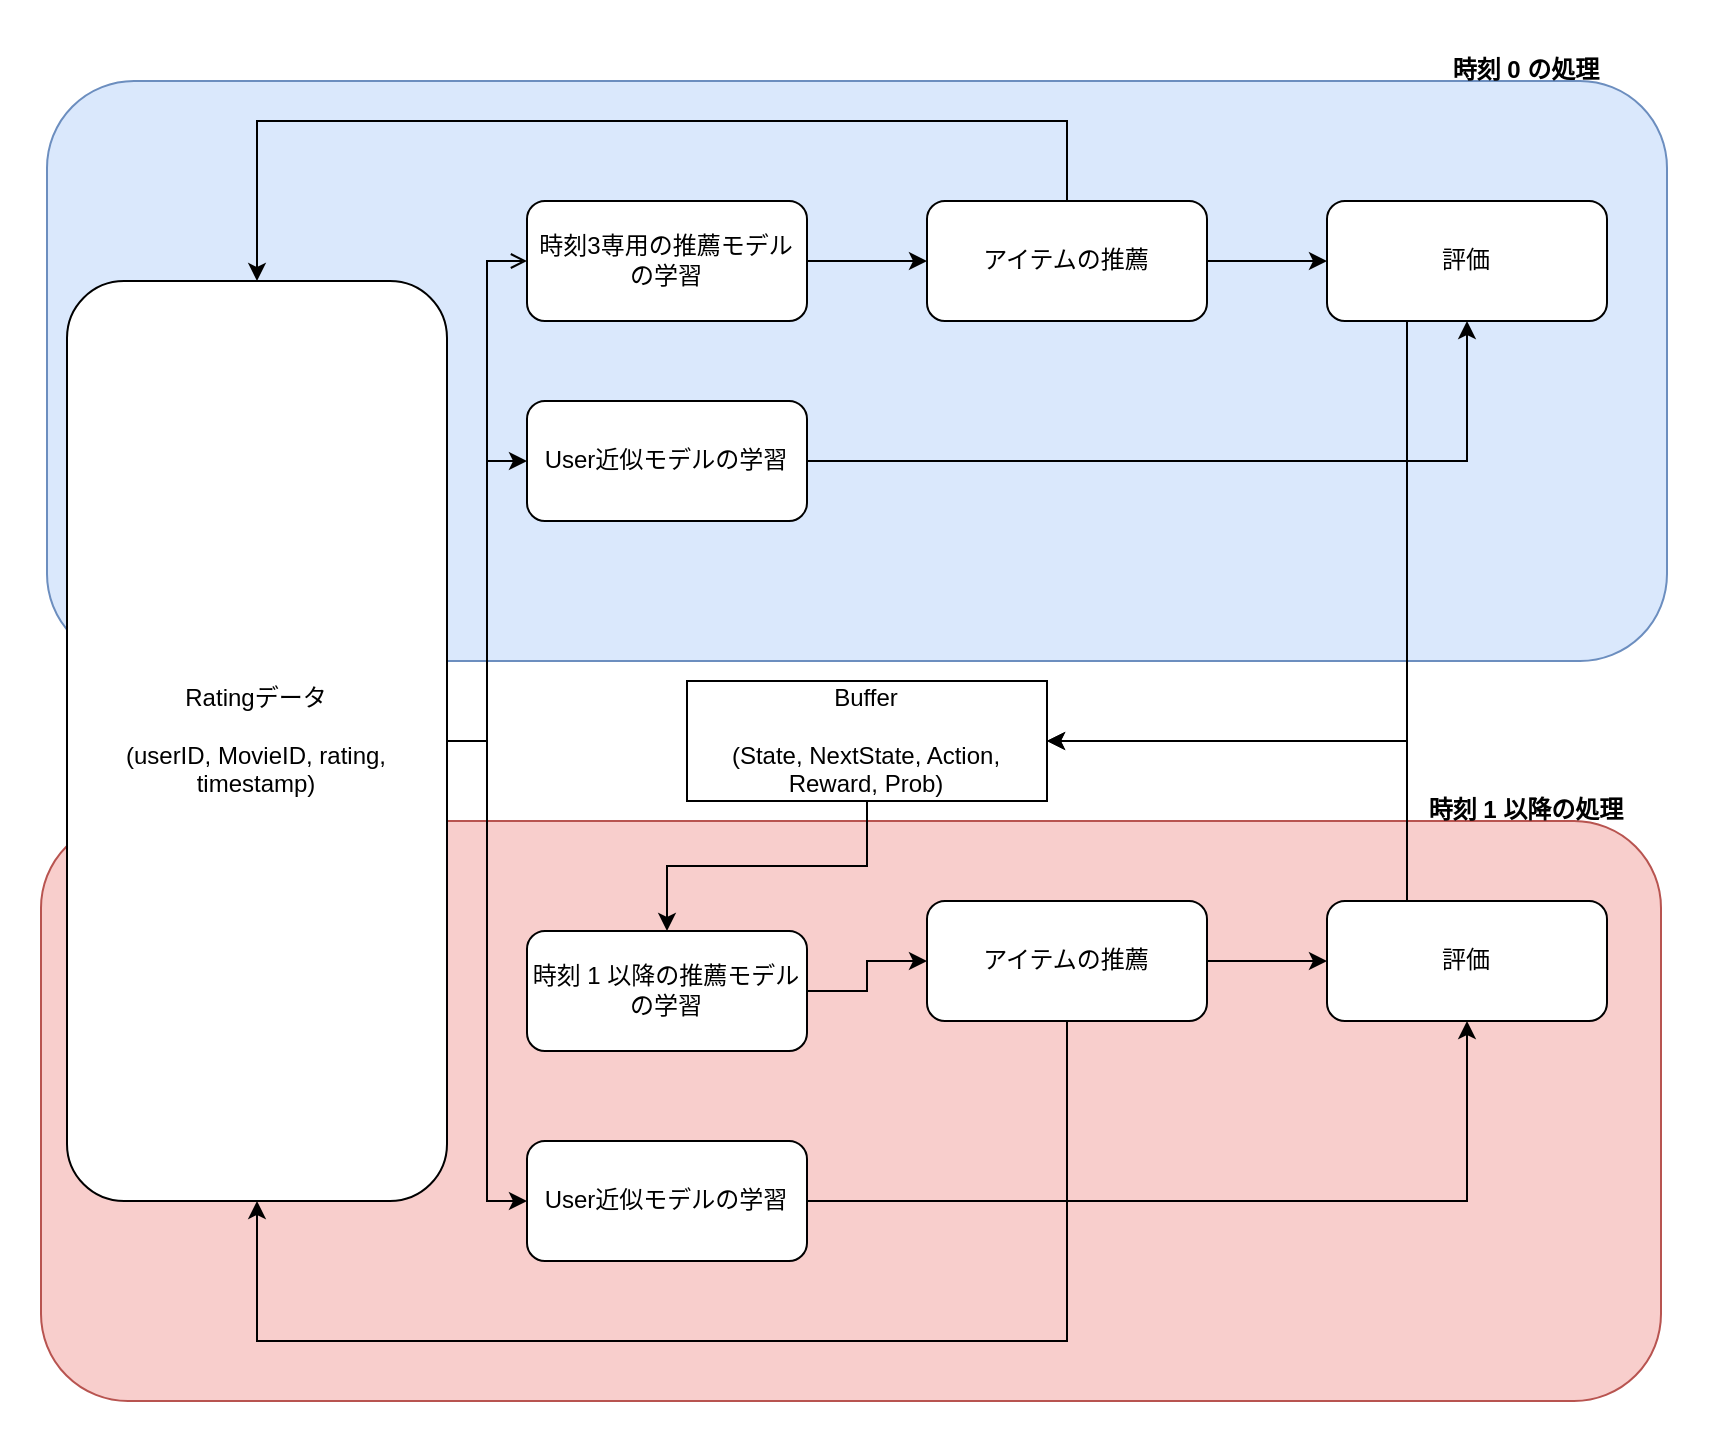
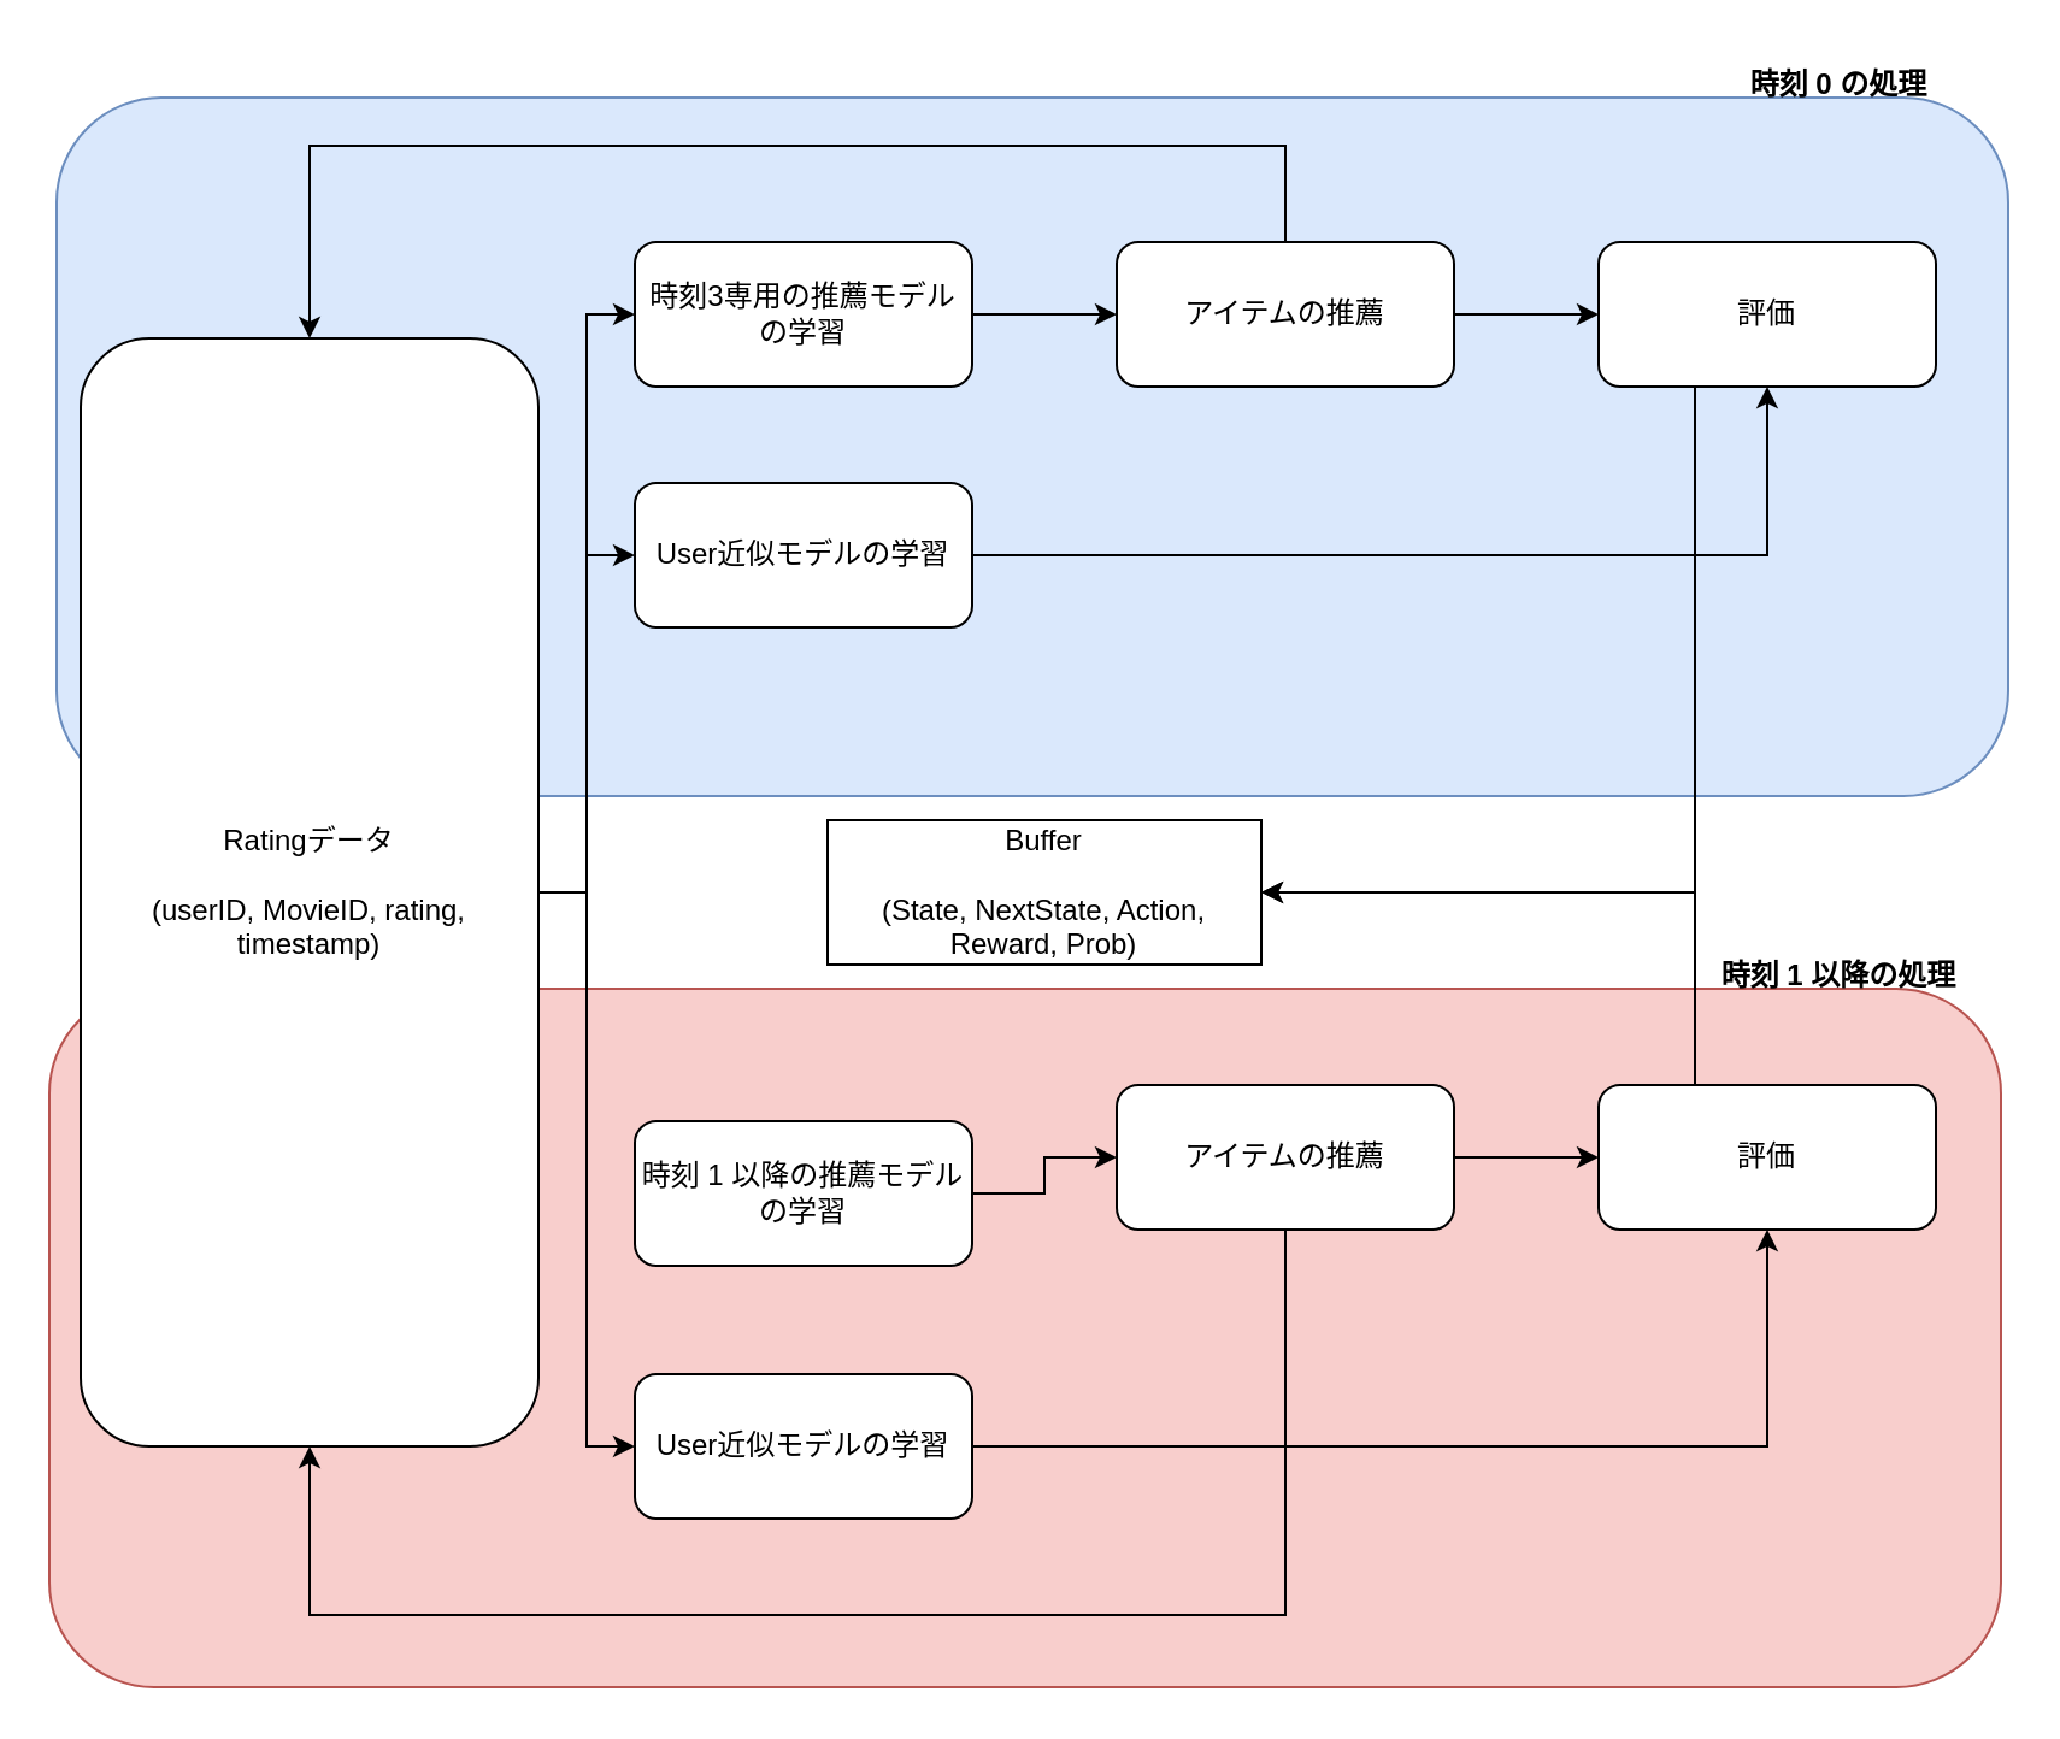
- <mxCell id="4" style="edgeStyle=orthogonalEdgeStyle;rounded=0;orthogonalLoop=1;jettySize=auto;html=1;exitX=1;exitY=0.5;exitDx=0;exitDy=0;endArrow=open;" edge="1" parent="1" source="7" target="9"><mxGeometry relative="1" as="geometry" /></mxCell>
+ <mxCell id="4" style="edgeStyle=orthogonalEdgeStyle;rounded=0;orthogonalLoop=1;jettySize=auto;html=1;exitX=1;exitY=0.5;exitDx=0;exitDy=0;" edge="1" parent="1" source="7" target="9"><mxGeometry relative="1" as="geometry" /></mxCell>
- <mxCell id="17" style="edgeStyle=orthogonalEdgeStyle;rounded=0;orthogonalLoop=1;jettySize=auto;html=1;entryX=0.5;entryY=0;entryDx=0;entryDy=0;" edge="1" parent="1" source="18" target="20"><mxGeometry relative="1" as="geometry" /></mxCell>
